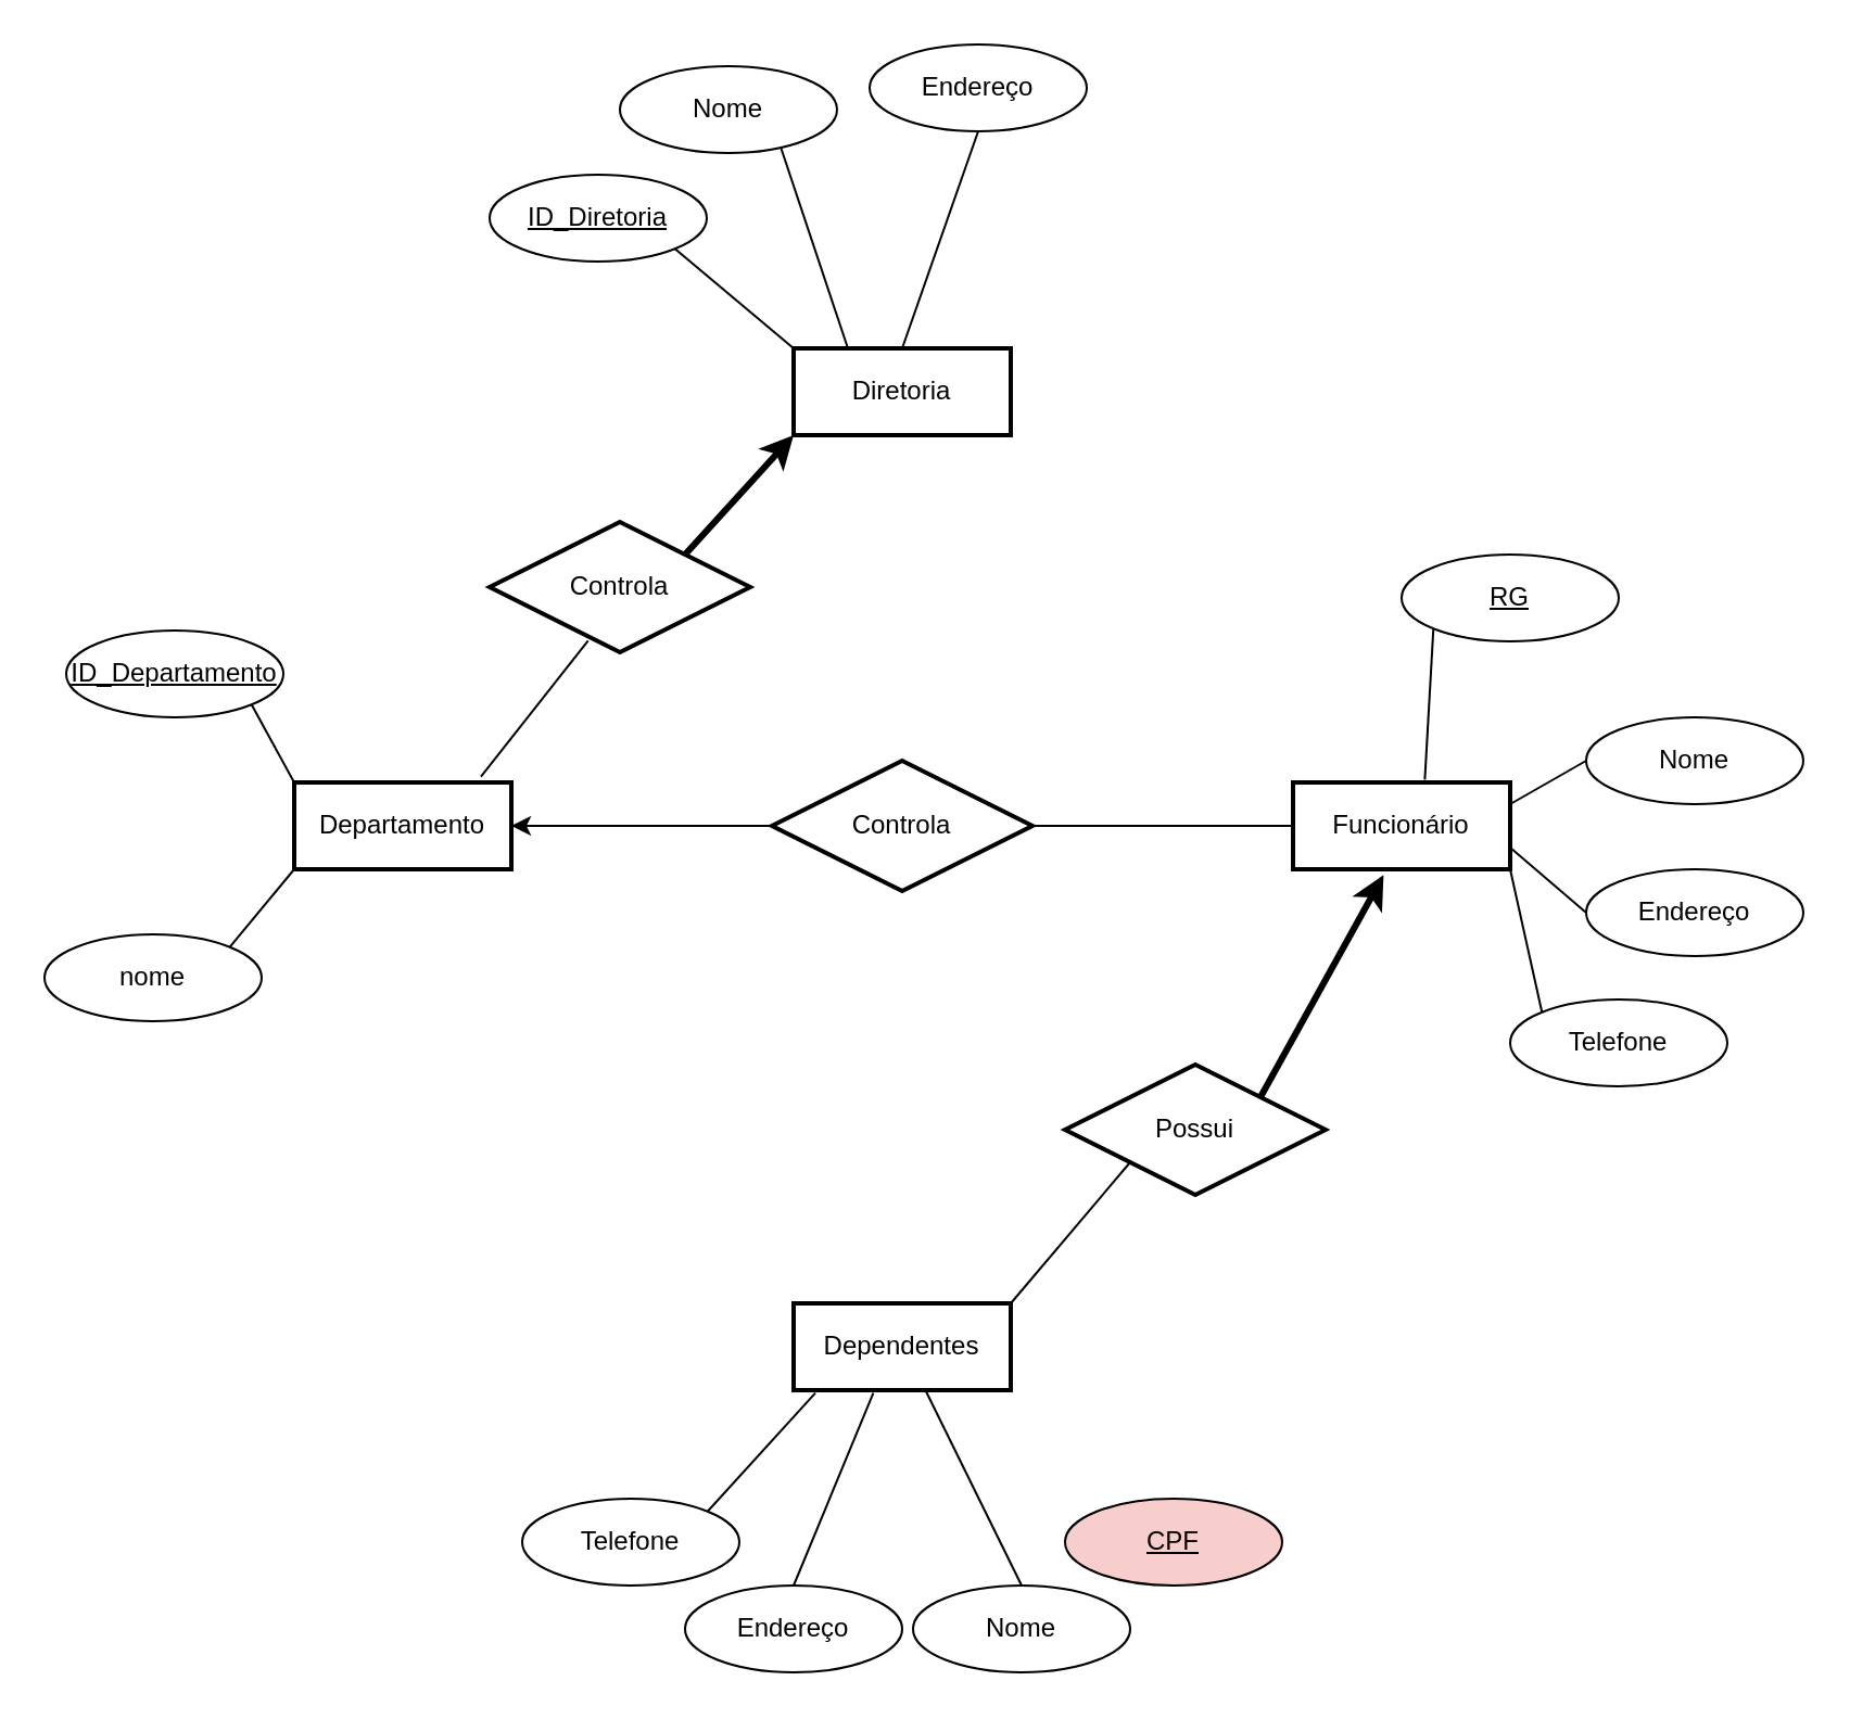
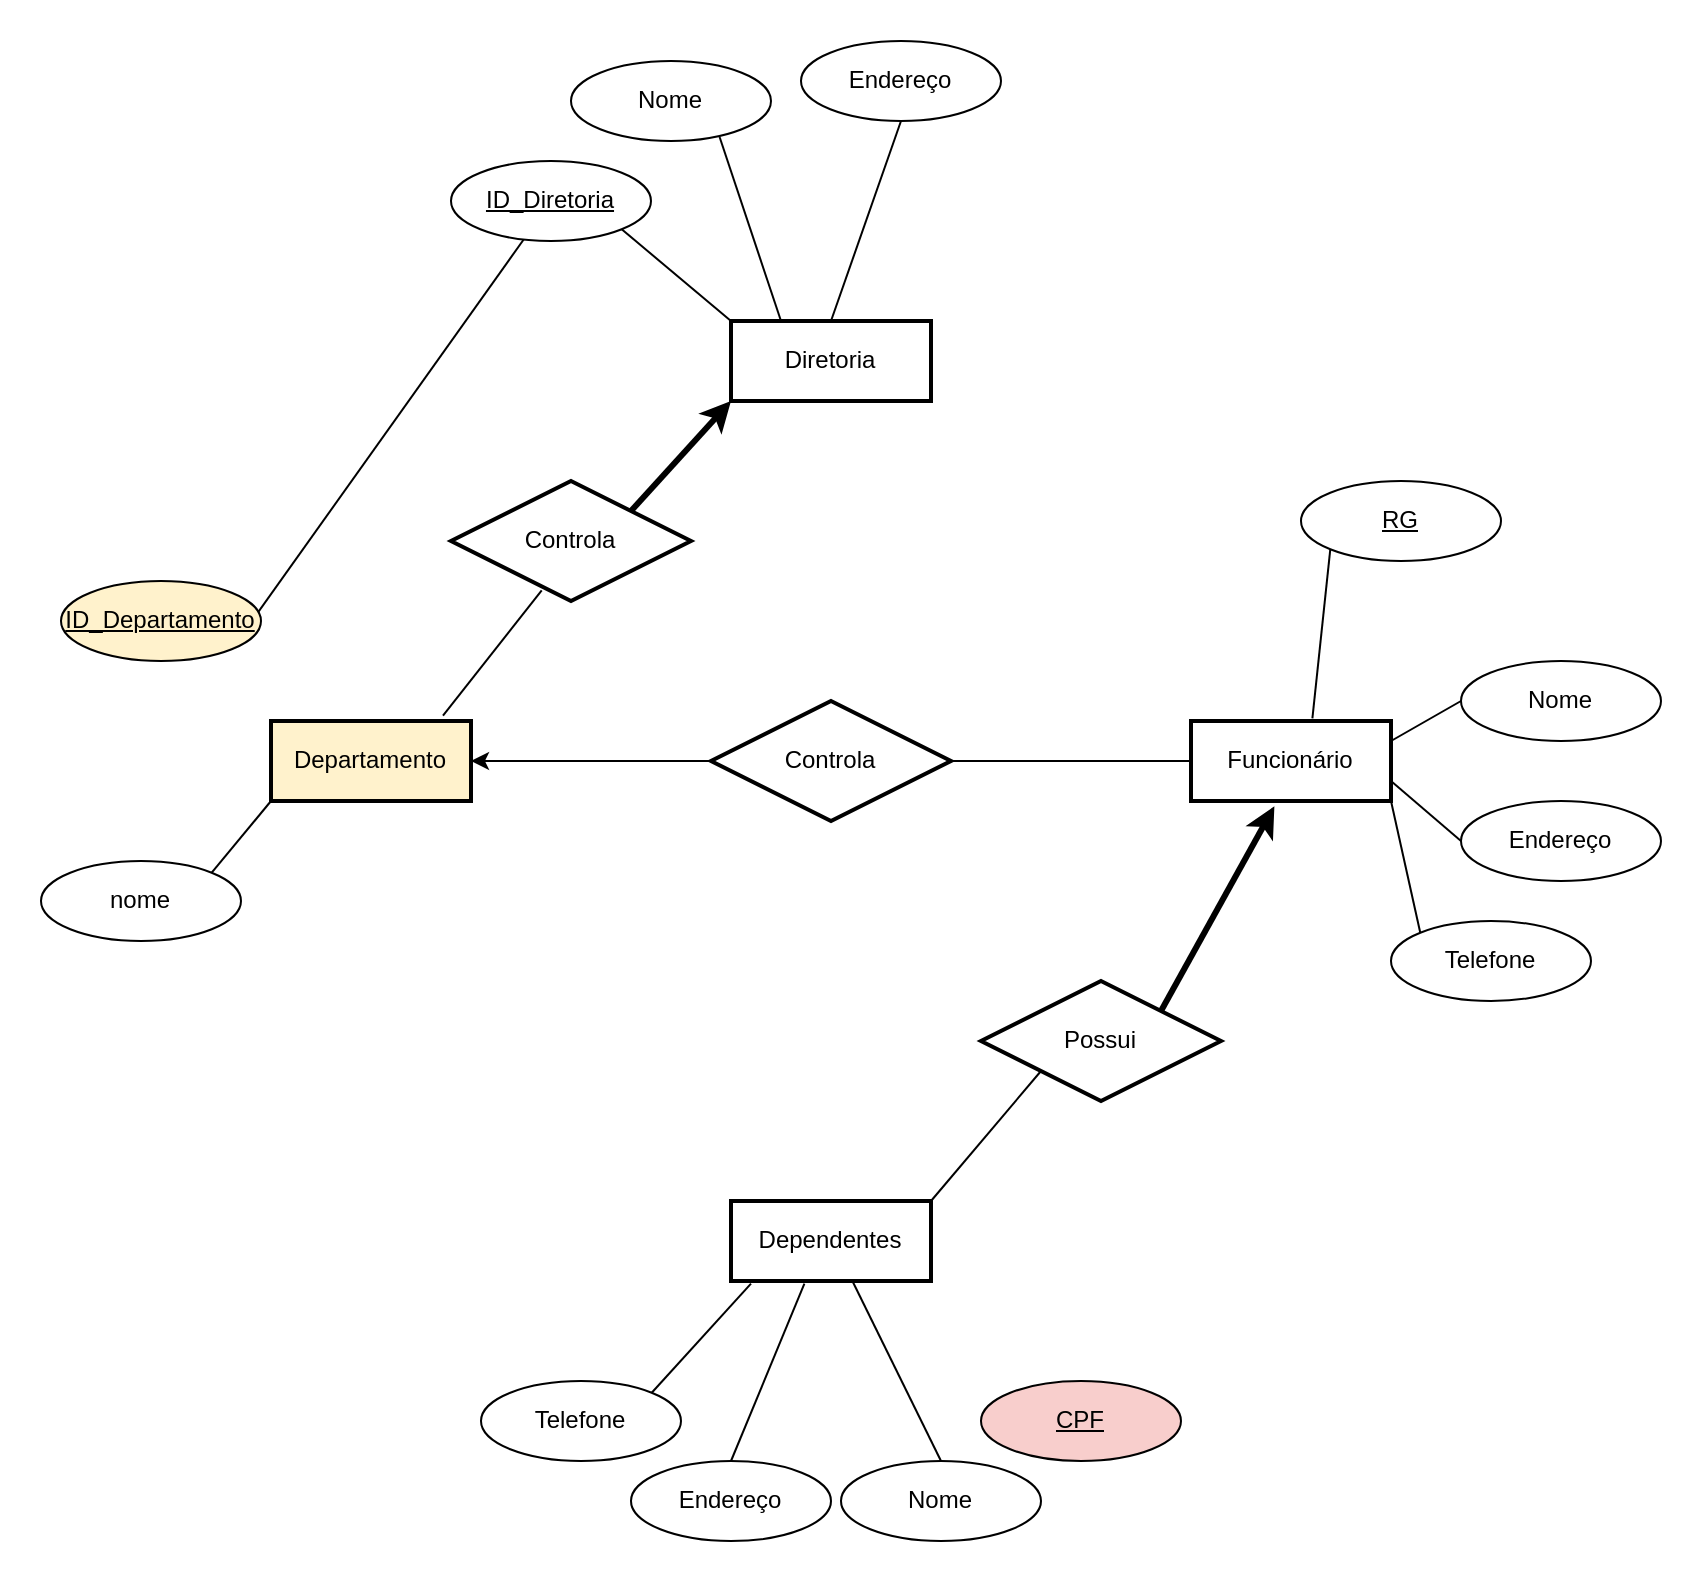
- <mxCell id="17" value="RG" style="ellipse;whiteSpace=wrap;html=1;align=center;fontStyle=4;" vertex="1" parent="1"><mxGeometry x="645" y="255" width="100" height="40" as="geometry" /></mxCell>
+ <mxCell id="17" value="RG" style="ellipse;whiteSpace=wrap;html=1;align=center;fontStyle=4;" vertex="1" parent="1"><mxGeometry x="650" y="240" width="100" height="40" as="geometry" /></mxCell>
- <mxCell id="15" value="ID_Departamento" style="ellipse;whiteSpace=wrap;html=1;align=center;fontStyle=4;" vertex="1" parent="1"><mxGeometry x="30" y="290" width="100" height="40" as="geometry" /></mxCell>
+ <mxCell id="15" value="ID_Departamento" style="ellipse;whiteSpace=wrap;html=1;align=center;fontStyle=4;fillColor=#fff2cc;" vertex="1" parent="1"><mxGeometry x="30" y="290" width="100" height="40" as="geometry" /></mxCell>
- <mxCell id="14" style="rounded=0;orthogonalLoop=1;jettySize=auto;html=1;exitX=1;exitY=1;exitDx=0;exitDy=0;endArrow=none;endFill=0;entryX=0;entryY=0;entryDx=0;entryDy=0;" edge="1" parent="1" source="15" target="5"><mxGeometry relative="1" as="geometry"><mxPoint x="130" y="370" as="targetPoint" /></mxGeometry></mxCell>
+ <mxCell id="14" style="rounded=0;orthogonalLoop=1;jettySize=auto;html=1;exitX=1;exitY=1;exitDx=0;exitDy=0;endArrow=none;endFill=0;" edge="1" parent="1" source="15" target="10"><mxGeometry relative="1" as="geometry"><mxPoint x="130" y="370" as="targetPoint" /></mxGeometry></mxCell>
- <mxCell id="5" value="Departamento" style="whiteSpace=wrap;html=1;align=center;strokeWidth=2;" vertex="1" parent="1"><mxGeometry x="135" y="360" width="100" height="40" as="geometry" /></mxCell>
+ <mxCell id="5" value="Departamento" style="whiteSpace=wrap;html=1;align=center;strokeWidth=2;fillColor=#fff2cc;" vertex="1" parent="1"><mxGeometry x="135" y="360" width="100" height="40" as="geometry" /></mxCell>
